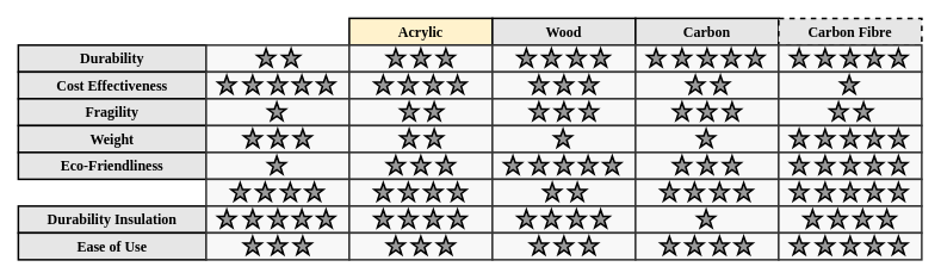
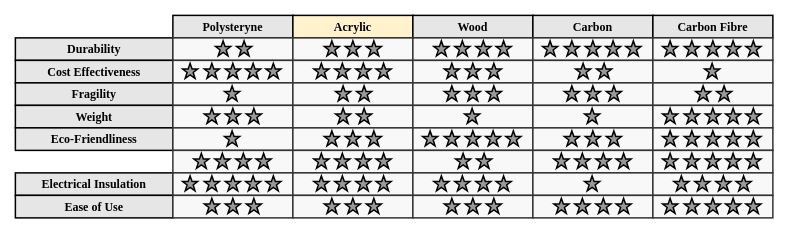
+ <mxCell id="2" value="Polysteryne" style="rounded=0;whiteSpace=wrap;html=1;fillColor=#E6E6E6;fontSize=16;fontFamily=Fira Code;fontSource=https%3A%2F%2Ffonts.googleapis.com%2Fcss%3Ffamily%3DFira%2BCode;fontStyle=1;strokeWidth=2;" vertex="1" parent="1"><mxGeometry x="230" y="20" width="160" height="30" as="geometry" /></mxCell>
- <mxCell id="6" value="Carbon Fibre" style="rounded=0;whiteSpace=wrap;html=1;fillColor=#E6E6E6;fontSize=16;fontFamily=Fira Code;fontSource=https%3A%2F%2Ffonts.googleapis.com%2Fcss%3Ffamily%3DFira%2BCode;fontStyle=1;strokeWidth=2;dashed=1;" vertex="1" parent="1"><mxGeometry x="870" y="20" width="160" height="30" as="geometry" /></mxCell>
+ <mxCell id="6" value="Carbon Fibre" style="rounded=0;whiteSpace=wrap;html=1;fillColor=#E6E6E6;fontSize=16;fontFamily=Fira Code;fontSource=https%3A%2F%2Ffonts.googleapis.com%2Fcss%3Ffamily%3DFira%2BCode;fontStyle=1;strokeWidth=2;" vertex="1" parent="1"><mxGeometry x="870" y="20" width="160" height="30" as="geometry" /></mxCell>
- <mxCell id="13" value="Durability Insulation" style="rounded=0;whiteSpace=wrap;html=1;fillColor=#E6E6E6;fontSize=16;fontFamily=Fira Code;fontSource=https%3A%2F%2Ffonts.googleapis.com%2Fcss%3Ffamily%3DFira%2BCode;fontStyle=1;strokeWidth=2;" vertex="1" parent="1"><mxGeometry x="20" y="230" width="210" height="30" as="geometry" /></mxCell>
+ <mxCell id="13" value="Electrical Insulation" style="rounded=0;whiteSpace=wrap;html=1;fillColor=#E6E6E6;fontSize=16;fontFamily=Fira Code;fontSource=https%3A%2F%2Ffonts.googleapis.com%2Fcss%3Ffamily%3DFira%2BCode;fontStyle=1;strokeWidth=2;" vertex="1" parent="1"><mxGeometry x="20" y="230" width="210" height="30" as="geometry" /></mxCell>
